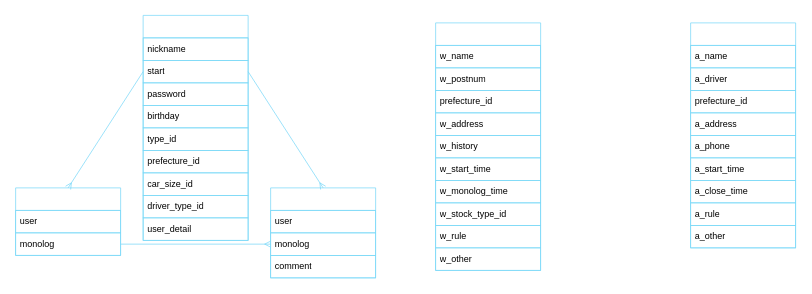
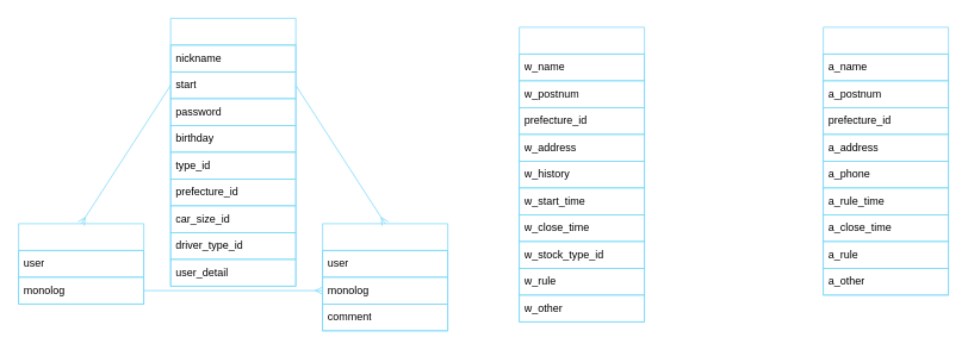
- <mxCell id="29" value="a_driver" style="text;strokeColor=#7cd9f8;fillColor=none;align=left;verticalAlign=middle;spacingLeft=4;spacingRight=4;overflow=hidden;points=[[0,0.5],[1,0.5]];portConstraint=eastwest;rotatable=0;whiteSpace=wrap;html=1;fontColor=#000000;" parent="27" vertex="1"><mxGeometry y="60" width="140" height="30" as="geometry" /></mxCell>
+ <mxCell id="29" value="a_postnum" style="text;strokeColor=#7cd9f8;fillColor=none;align=left;verticalAlign=middle;spacingLeft=4;spacingRight=4;overflow=hidden;points=[[0,0.5],[1,0.5]];portConstraint=eastwest;rotatable=0;whiteSpace=wrap;html=1;fontColor=#000000;" parent="27" vertex="1"><mxGeometry y="60" width="140" height="30" as="geometry" /></mxCell>
- <mxCell id="33" value="a_start_time" style="text;strokeColor=#7cd9f8;fillColor=none;align=left;verticalAlign=middle;spacingLeft=4;spacingRight=4;overflow=hidden;points=[[0,0.5],[1,0.5]];portConstraint=eastwest;rotatable=0;whiteSpace=wrap;html=1;fontColor=#000000;" parent="27" vertex="1"><mxGeometry y="180" width="140" height="30" as="geometry" /></mxCell>
+ <mxCell id="33" value="a_rule_time" style="text;strokeColor=#7cd9f8;fillColor=none;align=left;verticalAlign=middle;spacingLeft=4;spacingRight=4;overflow=hidden;points=[[0,0.5],[1,0.5]];portConstraint=eastwest;rotatable=0;whiteSpace=wrap;html=1;fontColor=#000000;" parent="27" vertex="1"><mxGeometry y="180" width="140" height="30" as="geometry" /></mxCell>
- <mxCell id="19" value="w_monolog_time" style="text;strokeColor=#7cd9f8;fillColor=none;align=left;verticalAlign=middle;spacingLeft=4;spacingRight=4;overflow=hidden;points=[[0,0.5],[1,0.5]];portConstraint=eastwest;rotatable=0;whiteSpace=wrap;html=1;fontColor=#000000;" parent="12" vertex="1"><mxGeometry y="210" width="140" height="30" as="geometry" /></mxCell>
+ <mxCell id="19" value="w_close_time" style="text;strokeColor=#7cd9f8;fillColor=none;align=left;verticalAlign=middle;spacingLeft=4;spacingRight=4;overflow=hidden;points=[[0,0.5],[1,0.5]];portConstraint=eastwest;rotatable=0;whiteSpace=wrap;html=1;fontColor=#000000;" parent="12" vertex="1"><mxGeometry y="210" width="140" height="30" as="geometry" /></mxCell>
